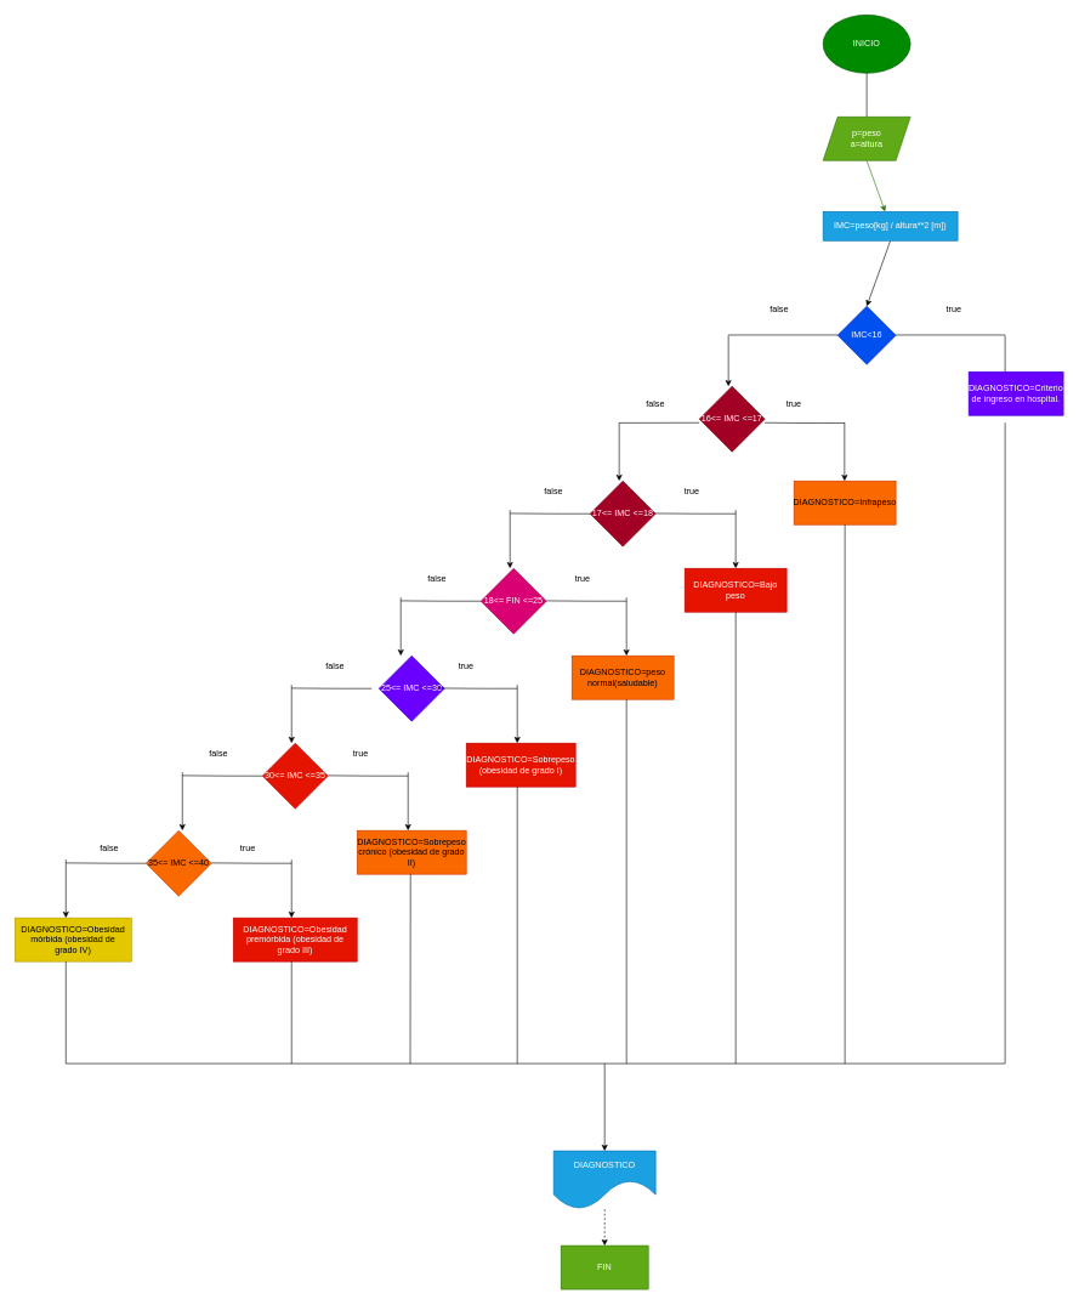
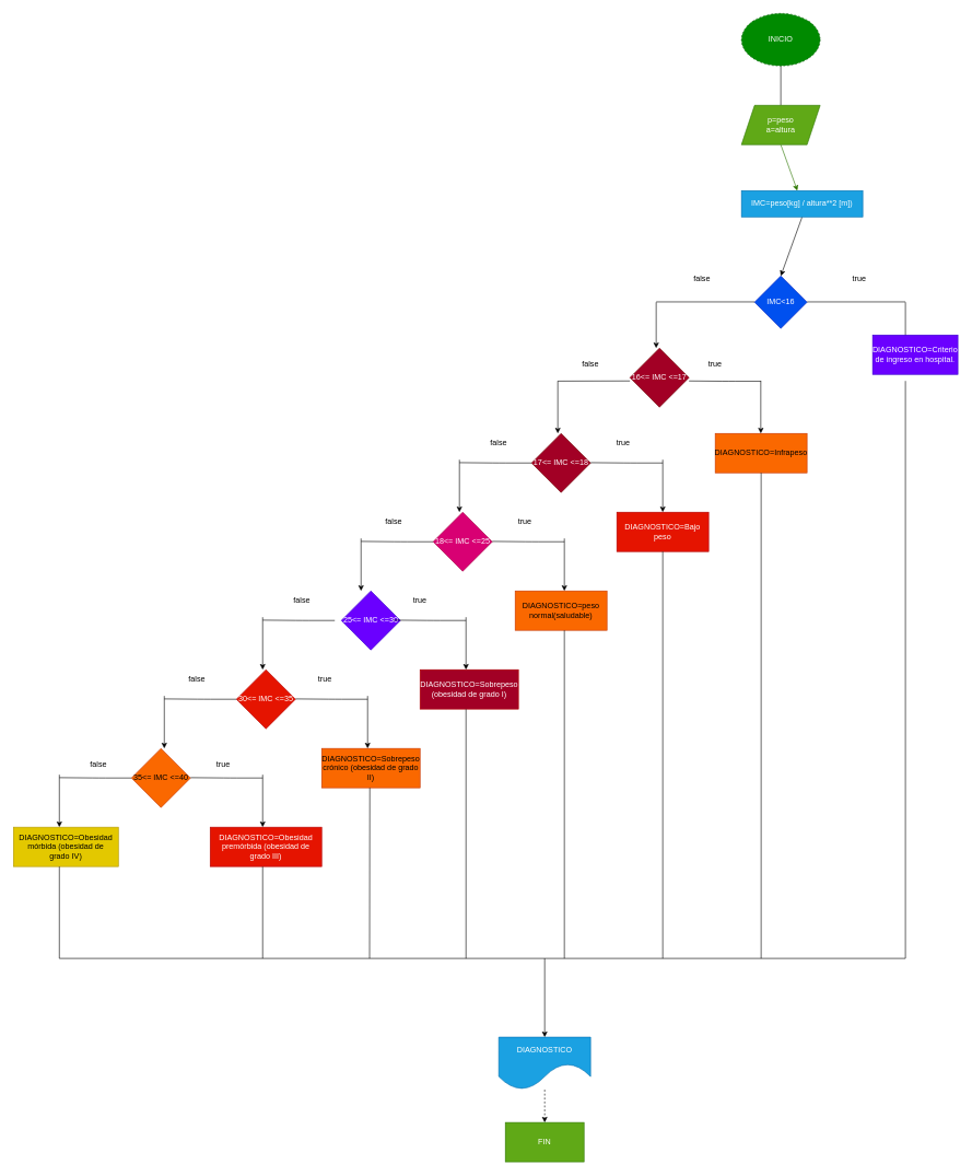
- <mxCell id="3" value="INICIO" style="ellipse;whiteSpace=wrap;html=1;fillColor=#008a00;fontColor=#ffffff;strokeColor=#005700;" parent="1" vertex="1"><mxGeometry x="1130" y="20" width="120" height="80" as="geometry" /></mxCell>
+ <mxCell id="3" value="INICIO" style="ellipse;whiteSpace=wrap;html=1;fillColor=#008a00;fontColor=#ffffff;strokeColor=#005700;dashed=1;" parent="1" vertex="1"><mxGeometry x="1130" y="20" width="120" height="80" as="geometry" /></mxCell>
- <mxCell id="23" value="18&amp;lt;= FIN &amp;lt;=25" style="rhombus;whiteSpace=wrap;html=1;fillColor=#d80073;fontColor=#ffffff;strokeColor=#A50040;" parent="1" vertex="1"><mxGeometry x="660" y="780" width="90" height="90" as="geometry" /></mxCell>
+ <mxCell id="23" value="18&amp;lt;= IMC &amp;lt;=25" style="rhombus;whiteSpace=wrap;html=1;fillColor=#d80073;fontColor=#ffffff;strokeColor=#A50040;" parent="1" vertex="1"><mxGeometry x="660" y="780" width="90" height="90" as="geometry" /></mxCell>
- <mxCell id="34" value="DIAGNOSTICO=Sobrepeso (obesidad de grado I)" style="rounded=0;whiteSpace=wrap;html=1;fillColor=#e51400;fontColor=#ffffff;strokeColor=#B20000;" parent="1" vertex="1"><mxGeometry x="640" y="1020" width="150" height="60" as="geometry" /></mxCell>
+ <mxCell id="34" value="DIAGNOSTICO=Sobrepeso (obesidad de grado I)" style="rounded=0;whiteSpace=wrap;html=1;fillColor=#a20025;fontColor=#ffffff;strokeColor=#B20000;" parent="1" vertex="1"><mxGeometry x="640" y="1020" width="150" height="60" as="geometry" /></mxCell>
